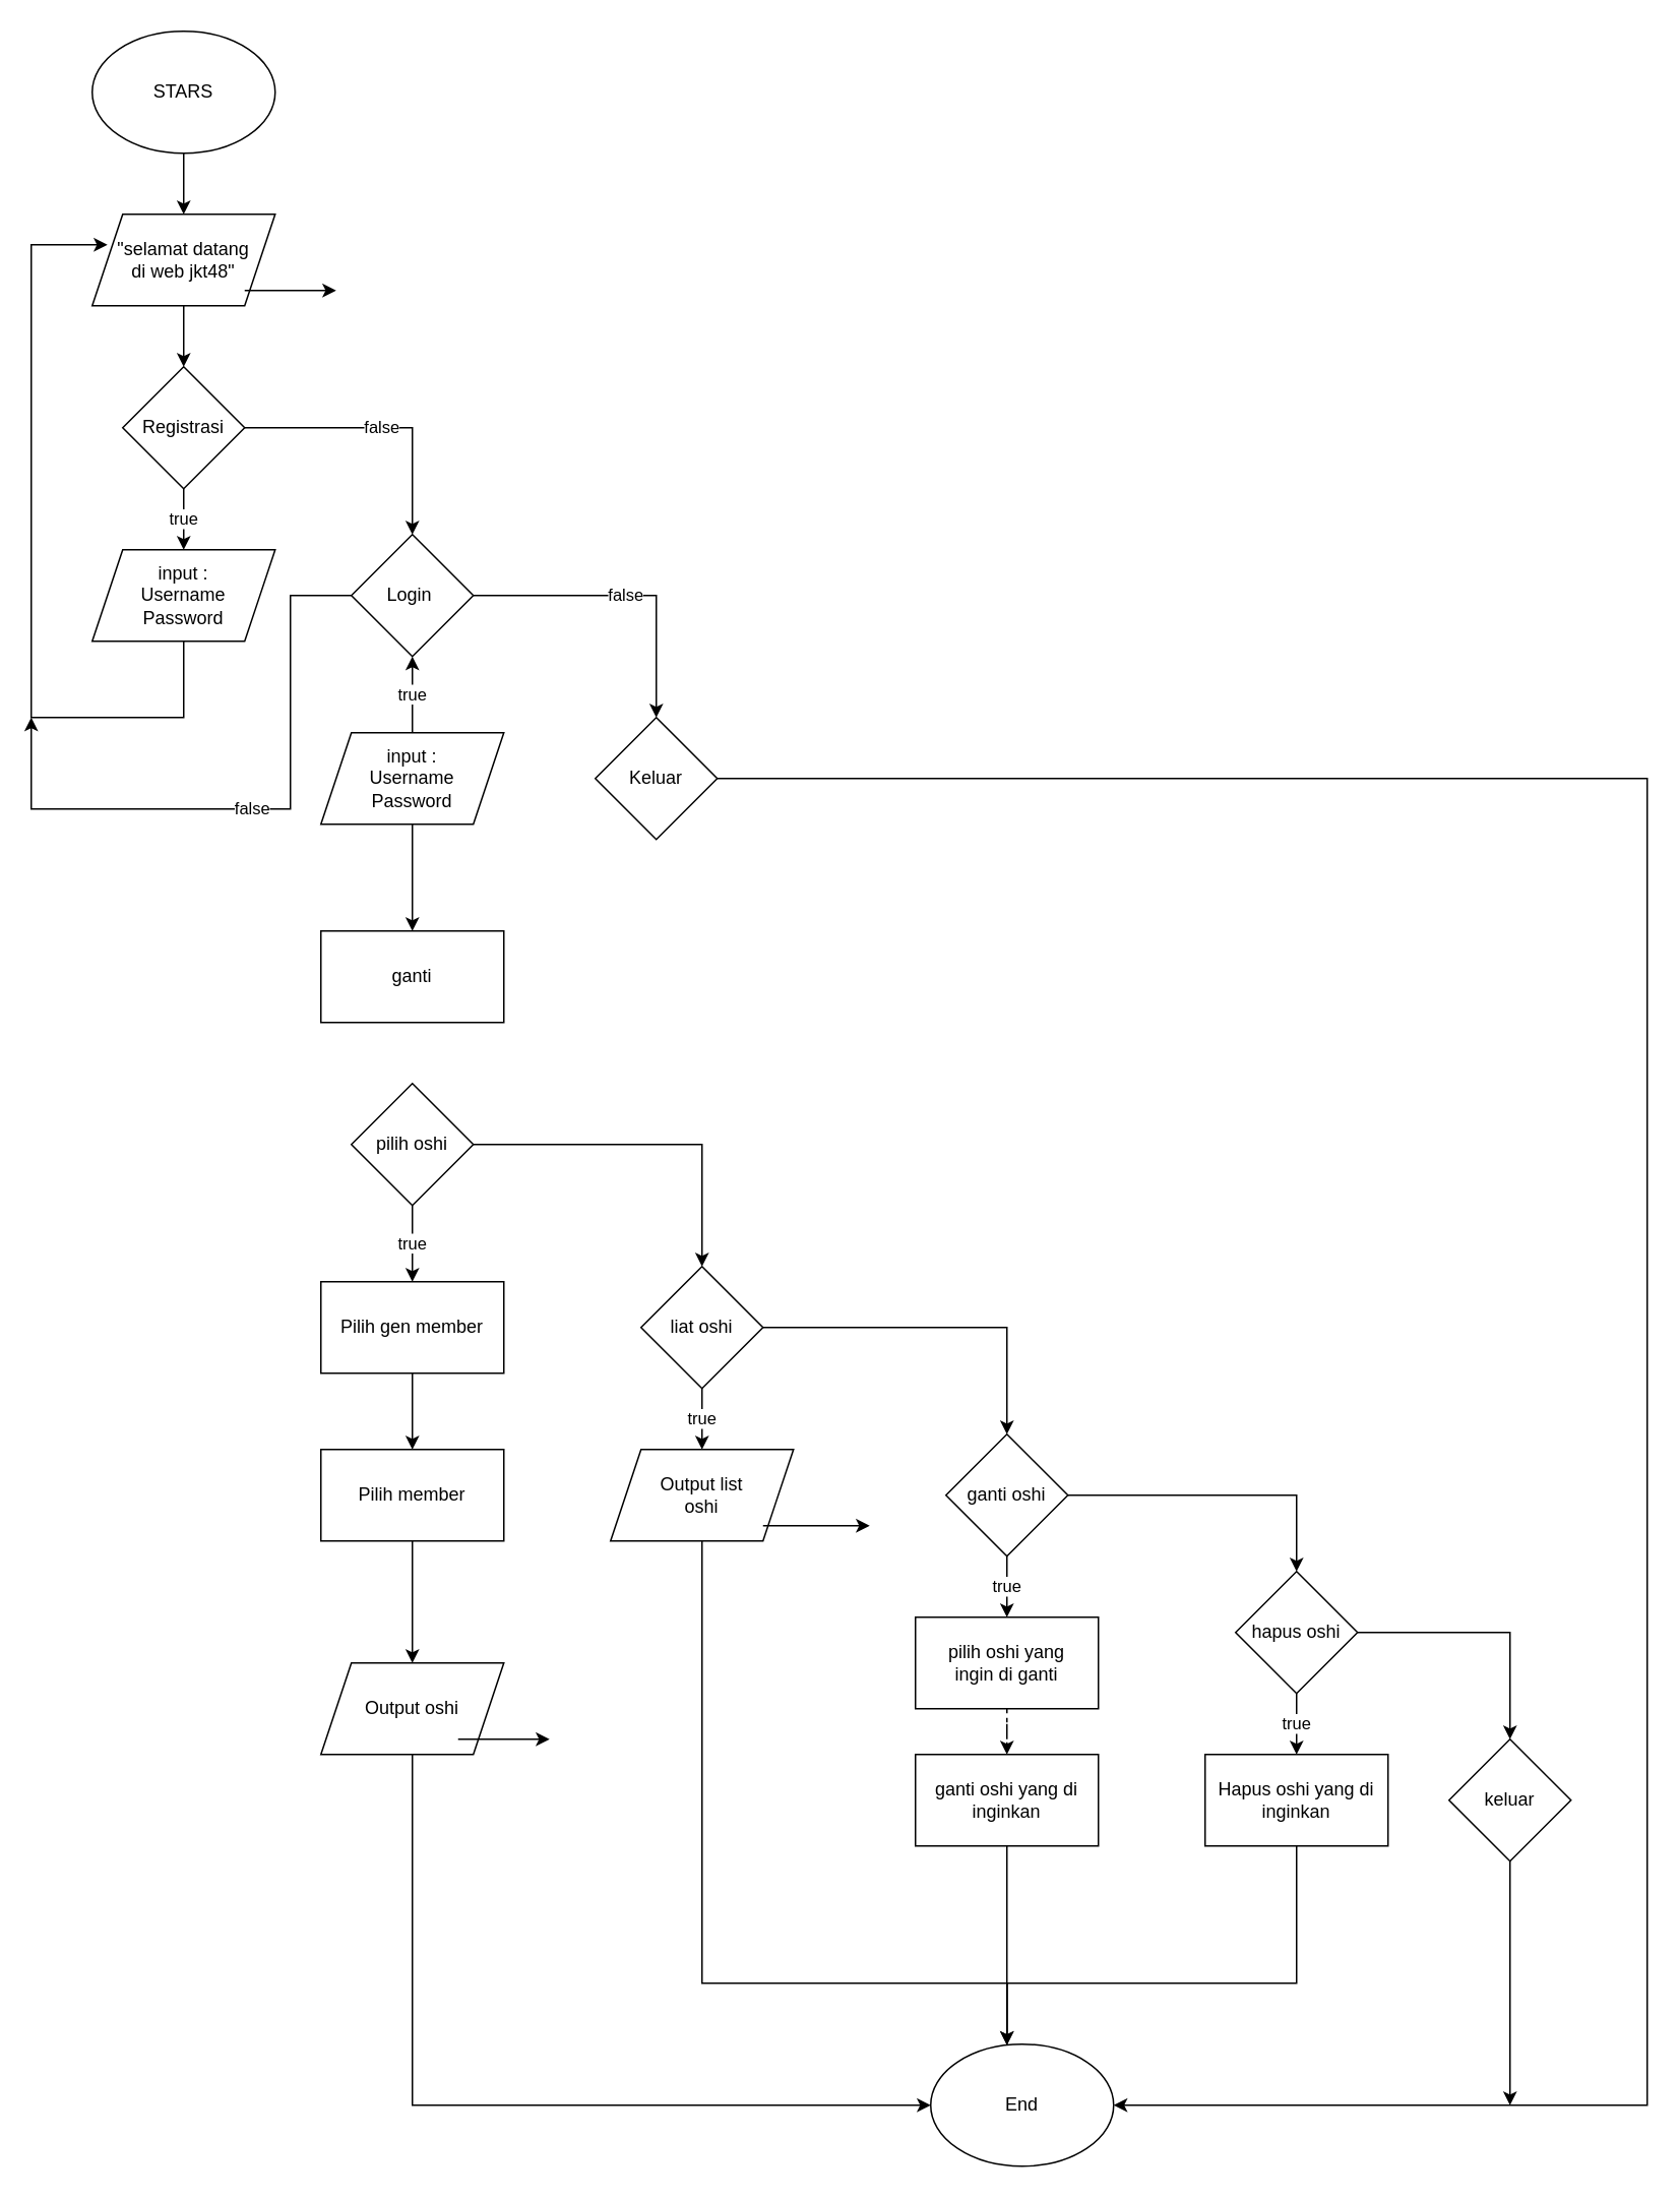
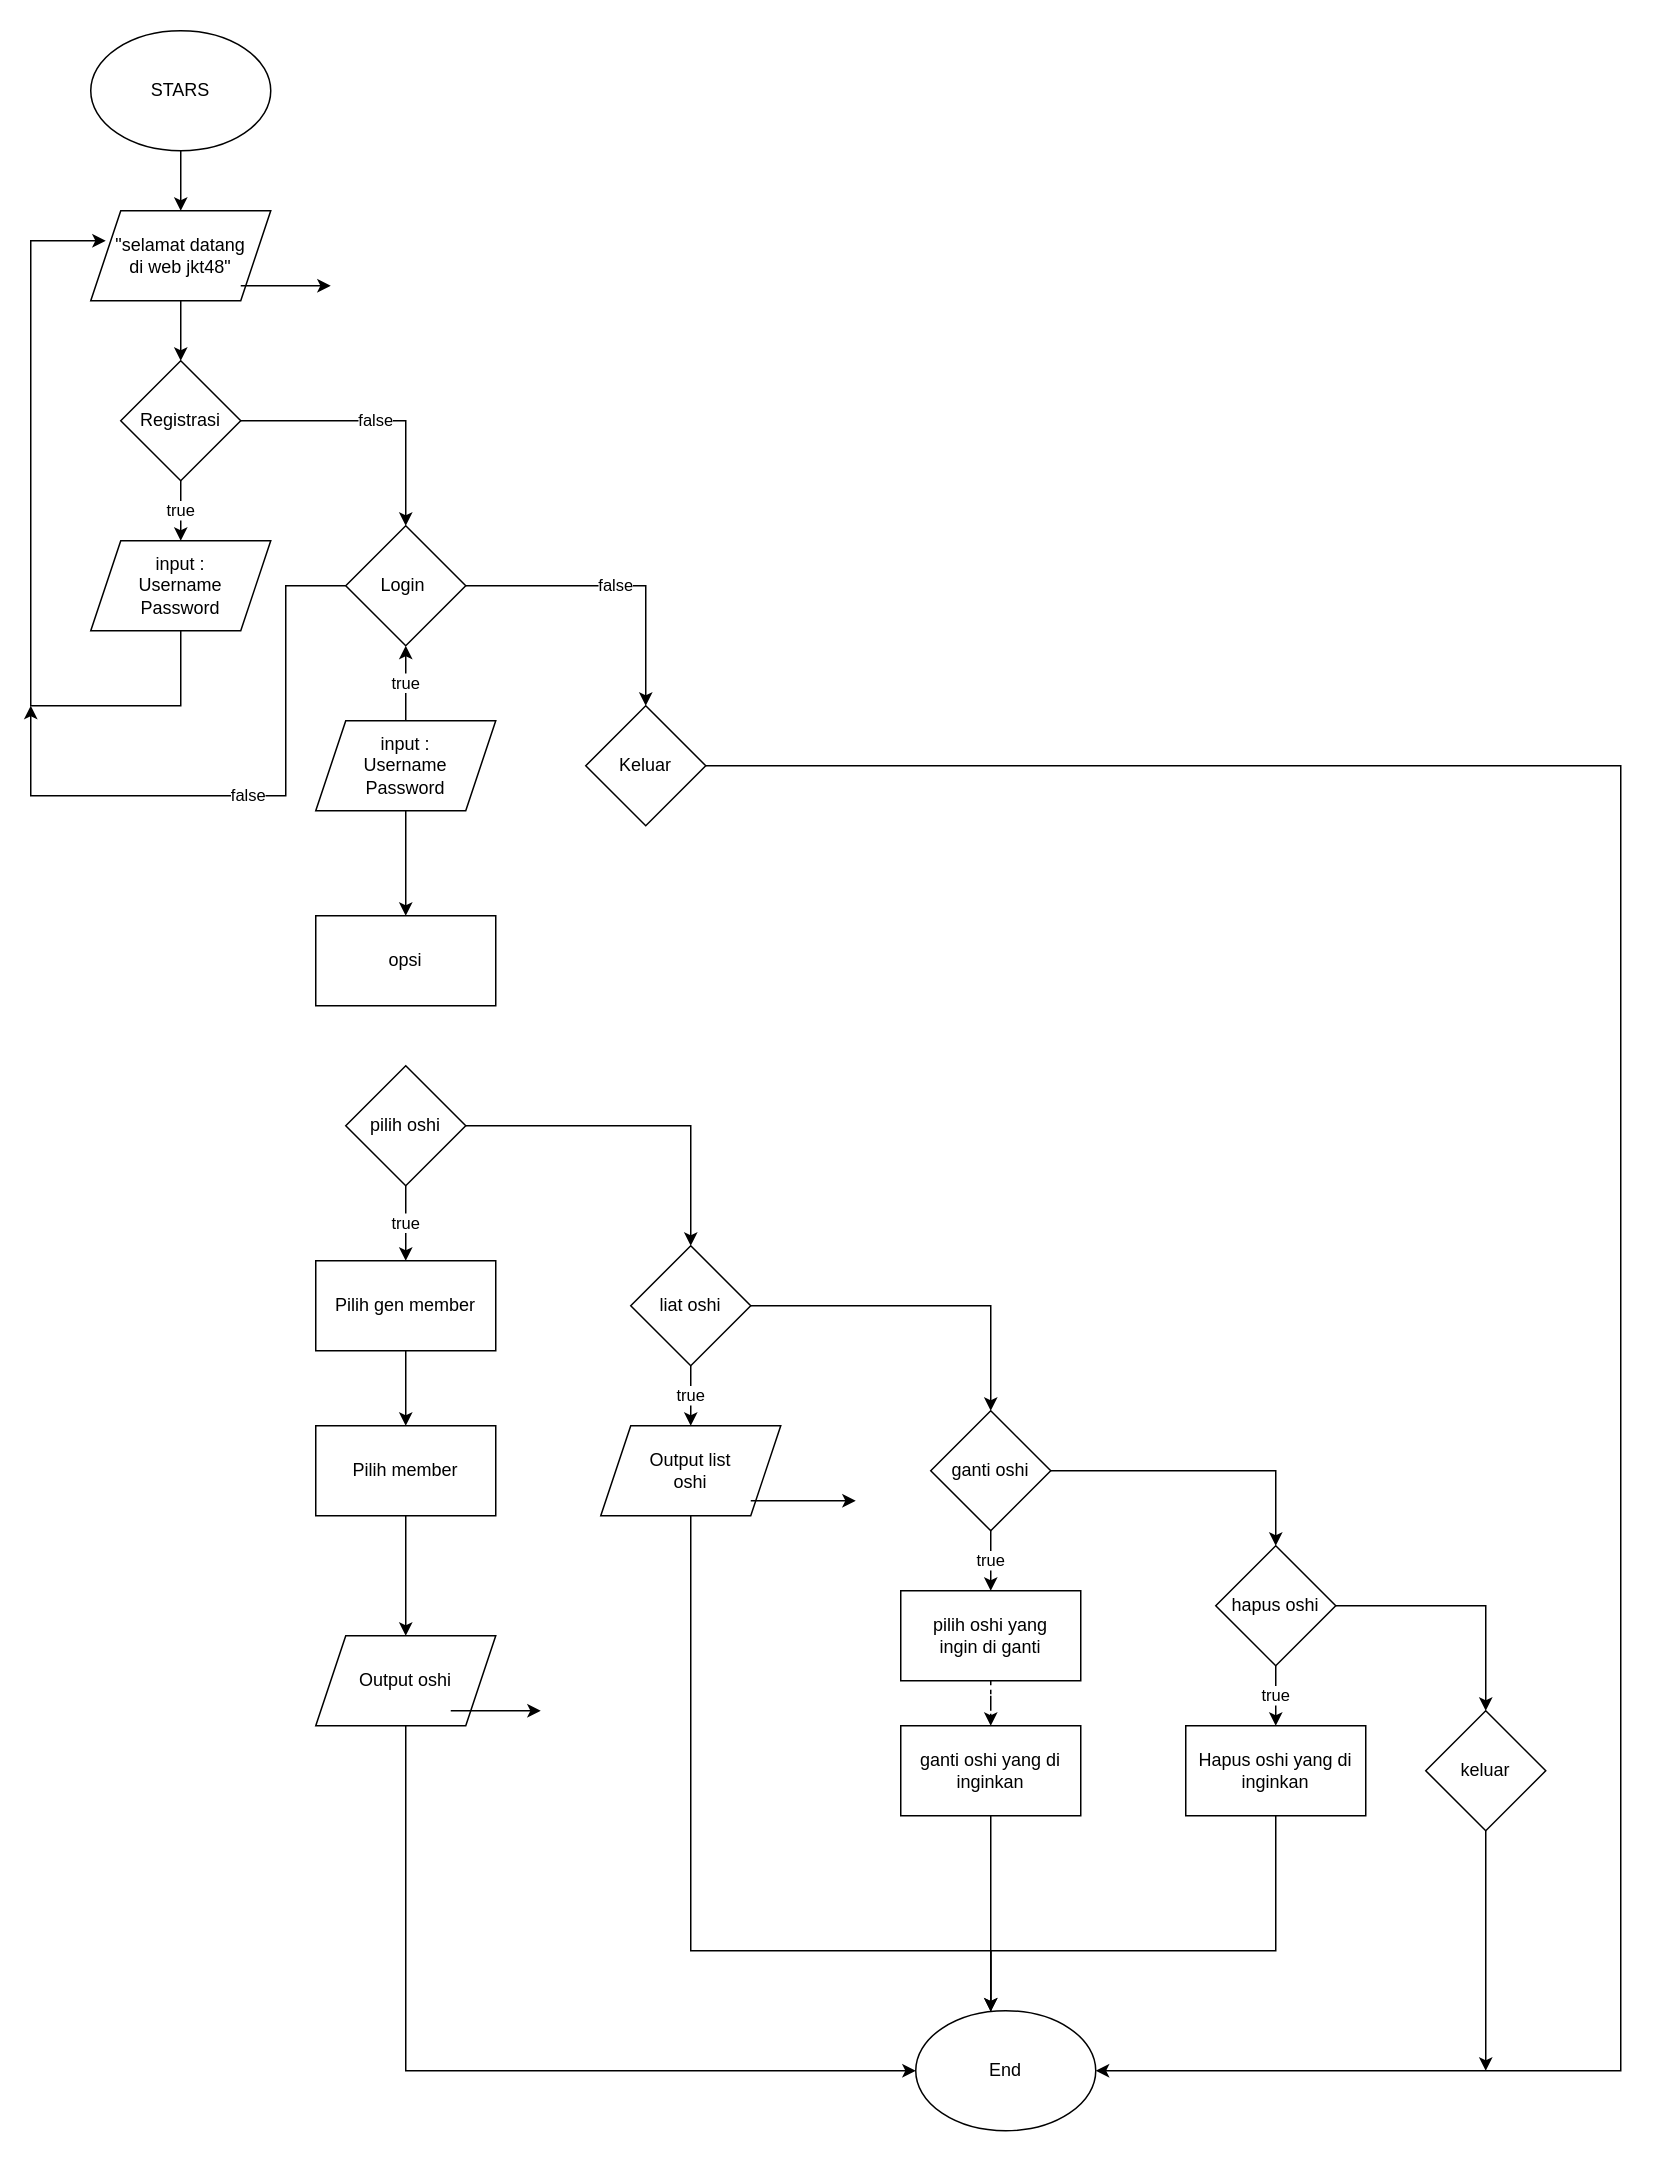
- <mxCell id="14" value="ganti" style="whiteSpace=wrap;html=1;" parent="1" vertex="1"><mxGeometry x="210" y="610" width="120" height="60" as="geometry" /></mxCell>
+ <mxCell id="14" value="opsi" style="whiteSpace=wrap;html=1;" parent="1" vertex="1"><mxGeometry x="210" y="610" width="120" height="60" as="geometry" /></mxCell>
